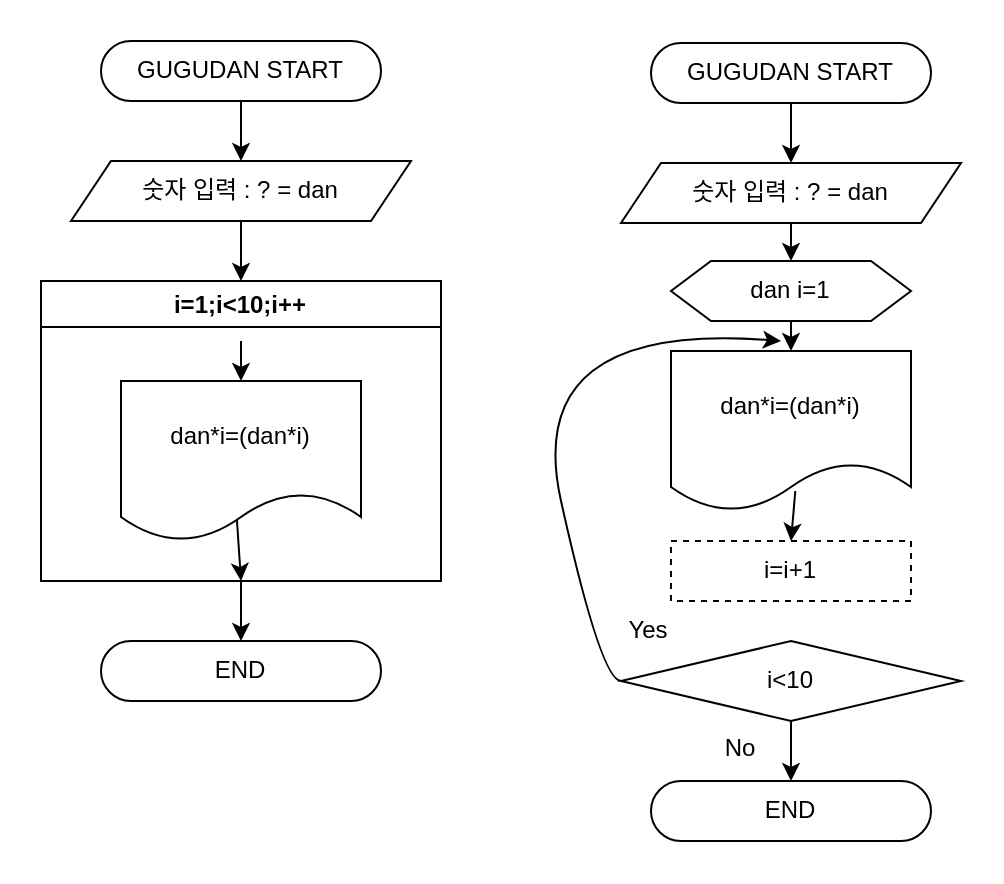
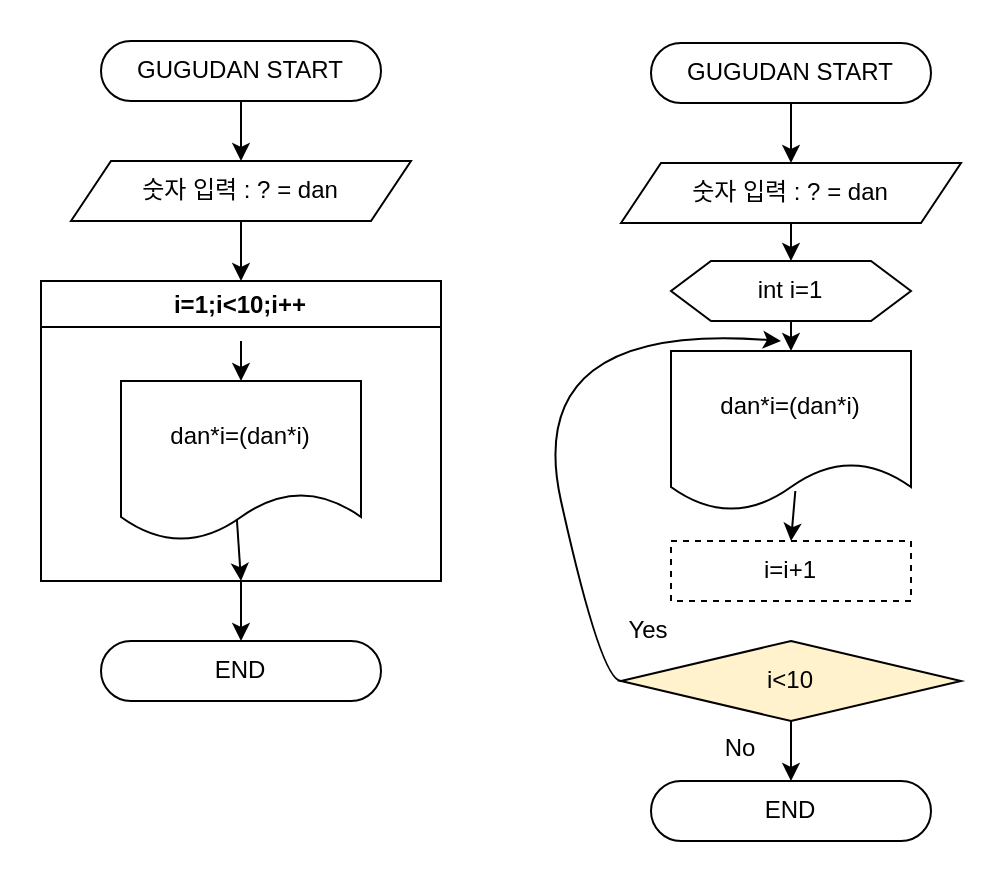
- <mxCell id="15" value="dan i=1" style="shape=hexagon;perimeter=hexagonPerimeter2;whiteSpace=wrap;html=1;fixedSize=1;" vertex="1" parent="1"><mxGeometry x="335" y="130" width="120" height="30" as="geometry" /></mxCell>
+ <mxCell id="15" value="int i=1" style="shape=hexagon;perimeter=hexagonPerimeter2;whiteSpace=wrap;html=1;fixedSize=1;" vertex="1" parent="1"><mxGeometry x="335" y="130" width="120" height="30" as="geometry" /></mxCell>
- <mxCell id="16" value="i&amp;lt;10" style="rhombus;whiteSpace=wrap;html=1;" vertex="1" parent="1"><mxGeometry x="310" y="320" width="170" height="40" as="geometry" /></mxCell>
+ <mxCell id="16" value="i&amp;lt;10" style="rhombus;whiteSpace=wrap;html=1;fillColor=#fff2cc;" vertex="1" parent="1"><mxGeometry x="310" y="320" width="170" height="40" as="geometry" /></mxCell>
